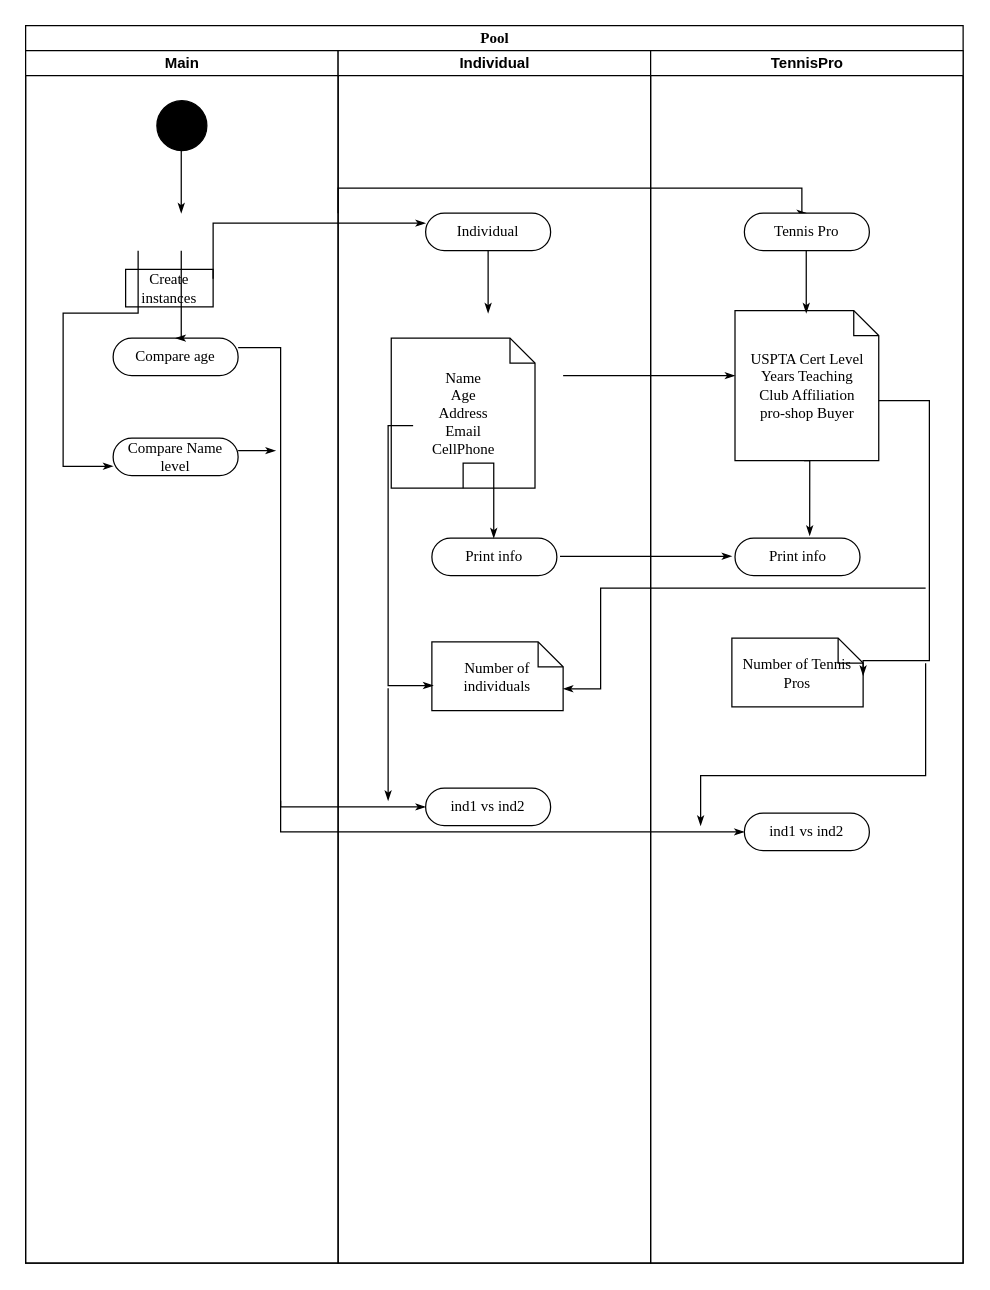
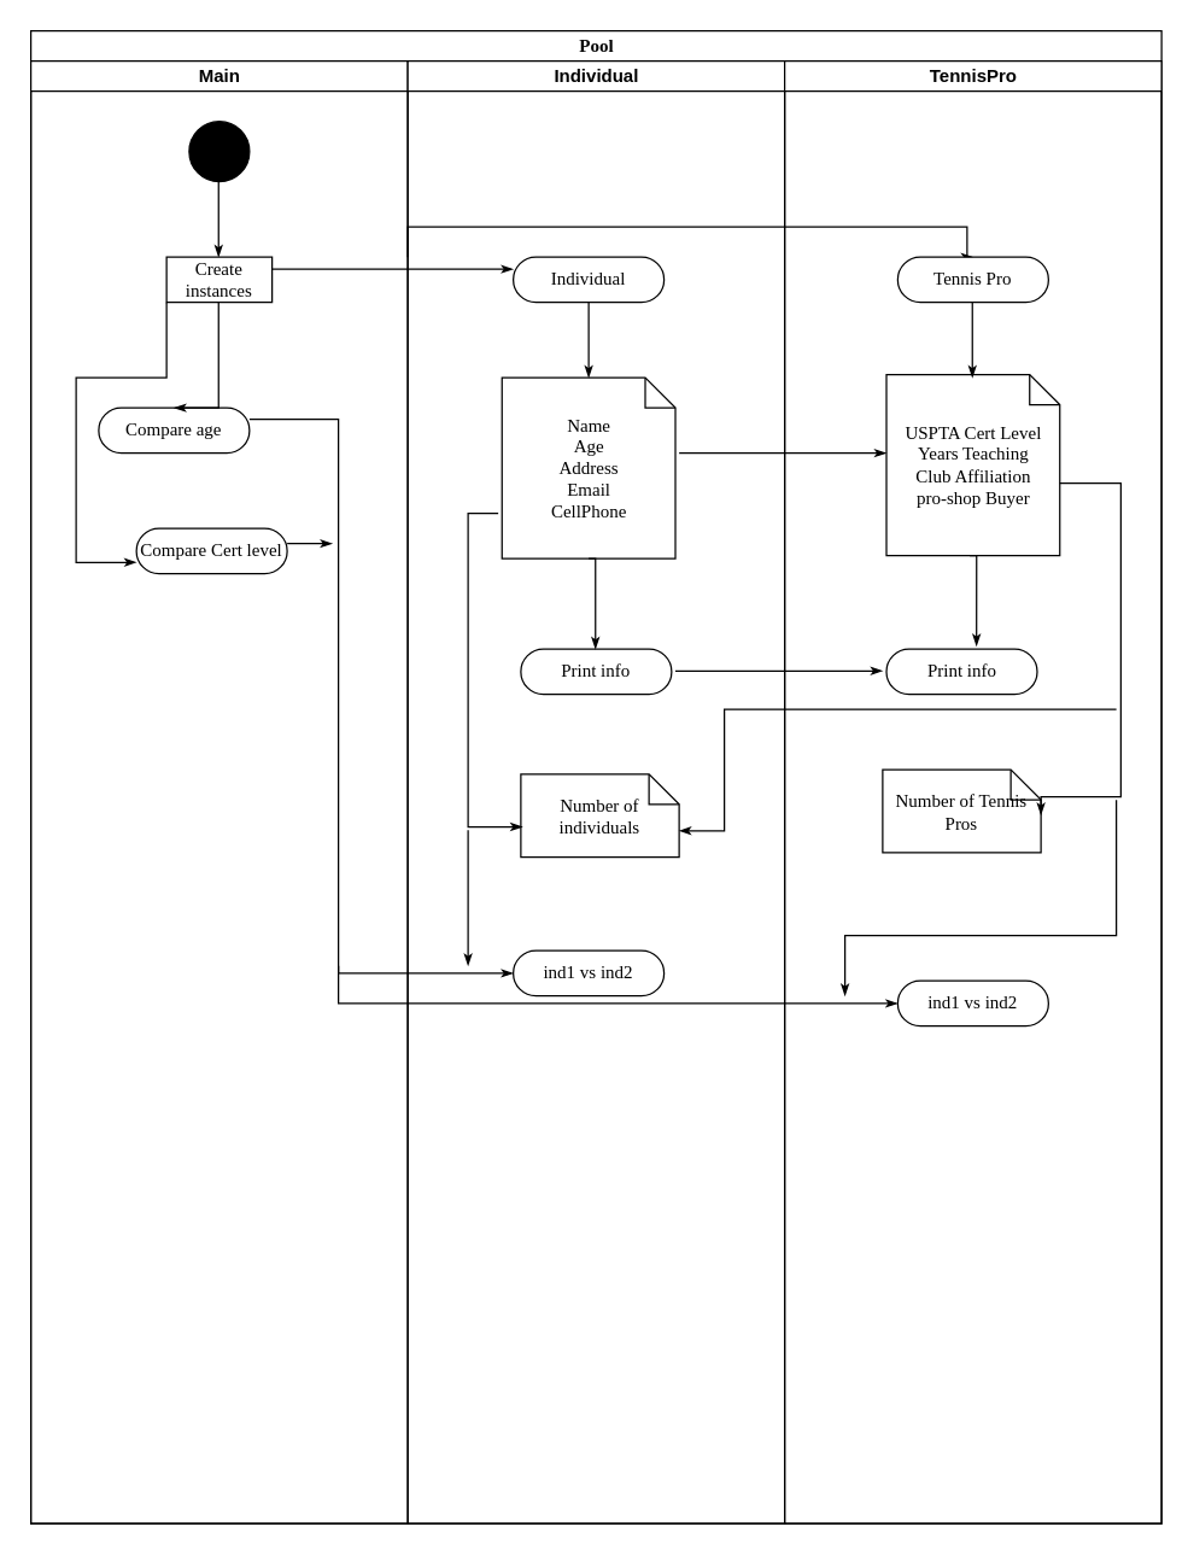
- <mxCell id="6" value="Create instances" style="rounded=0;whiteSpace=wrap;html=1;shadow=0;comic=0;labelBackgroundColor=none;strokeWidth=1;fontFamily=Verdana;fontSize=12;align=center;arcSize=50;" vertex="1" parent="3"><mxGeometry x="80" y="175" width="70" height="30" as="geometry" /></mxCell>
+ <mxCell id="6" value="Create instances" style="rounded=0;whiteSpace=wrap;html=1;shadow=0;comic=0;labelBackgroundColor=none;strokeWidth=1;fontFamily=Verdana;fontSize=12;align=center;arcSize=50;" vertex="1" parent="3"><mxGeometry x="90" y="130" width="70" height="30" as="geometry" /></mxCell>
- <mxCell id="7" value="Compare age" style="rounded=1;whiteSpace=wrap;html=1;shadow=0;comic=0;labelBackgroundColor=none;strokeWidth=1;fontFamily=Verdana;fontSize=12;align=center;arcSize=50;" vertex="1" parent="3"><mxGeometry x="70" y="230" width="100" height="30" as="geometry" /></mxCell>
+ <mxCell id="7" value="Compare age" style="rounded=1;whiteSpace=wrap;html=1;shadow=0;comic=0;labelBackgroundColor=none;strokeWidth=1;fontFamily=Verdana;fontSize=12;align=center;arcSize=50;" vertex="1" parent="3"><mxGeometry x="45" y="230" width="100" height="30" as="geometry" /></mxCell>
- <mxCell id="16" value="Name&lt;br&gt;Age&lt;br&gt;Address&lt;br&gt;Email&lt;br&gt;CellPhone" style="shape=note;whiteSpace=wrap;html=1;rounded=0;shadow=0;comic=0;labelBackgroundColor=none;strokeWidth=1;fontFamily=Verdana;fontSize=12;align=center;size=20;" vertex="1" parent="13"><mxGeometry x="42.5" y="230" width="115" height="120" as="geometry" /></mxCell>
+ <mxCell id="16" value="Name&lt;br&gt;Age&lt;br&gt;Address&lt;br&gt;Email&lt;br&gt;CellPhone" style="shape=note;whiteSpace=wrap;html=1;rounded=0;shadow=0;comic=0;labelBackgroundColor=none;strokeWidth=1;fontFamily=Verdana;fontSize=12;align=center;size=20;" vertex="1" parent="13"><mxGeometry x="62.5" y="210" width="115" height="120" as="geometry" /></mxCell>
- <mxCell id="8" value="Compare Name level" style="rounded=1;whiteSpace=wrap;html=1;shadow=0;comic=0;labelBackgroundColor=none;strokeWidth=1;fontFamily=Verdana;fontSize=12;align=center;arcSize=50;" vertex="1" parent="3"><mxGeometry x="70" y="310" width="100" height="30" as="geometry" /></mxCell>
+ <mxCell id="8" value="Compare Cert level" style="rounded=1;whiteSpace=wrap;html=1;shadow=0;comic=0;labelBackgroundColor=none;strokeWidth=1;fontFamily=Verdana;fontSize=12;align=center;arcSize=50;" vertex="1" parent="3"><mxGeometry x="70" y="310" width="100" height="30" as="geometry" /></mxCell>
